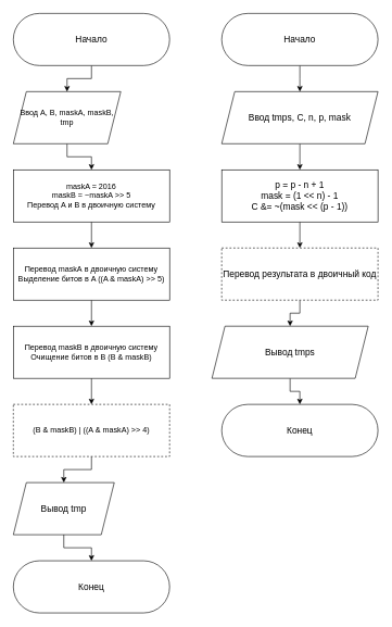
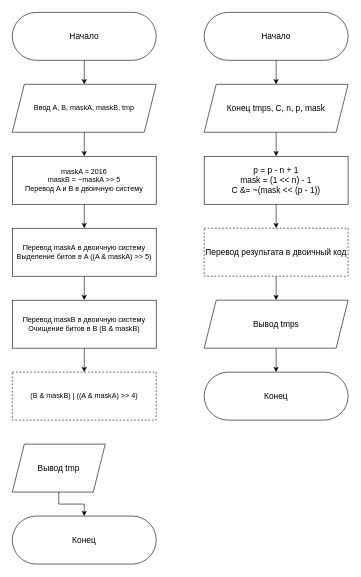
- <mxCell id="5" value="Ввод A, B, maskA, maskB, tmp" style="shape=parallelogram;perimeter=parallelogramPerimeter;whiteSpace=wrap;html=1;fixedSize=1;fontSize=12;" vertex="1" parent="1"><mxGeometry x="20" y="140" width="165" height="80" as="geometry" /></mxCell>
+ <mxCell id="5" value="Ввод A, B, maskA, maskB, tmp" style="shape=parallelogram;perimeter=parallelogramPerimeter;whiteSpace=wrap;html=1;fixedSize=1;fontSize=12;" vertex="1" parent="1"><mxGeometry y="140" width="240" height="80" as="geometry" x="20" /></mxCell>
- <mxCell id="20" value="Ввод tmps, C, n, p, mask" style="shape=parallelogram;perimeter=parallelogramPerimeter;whiteSpace=wrap;html=1;fixedSize=1;fontSize=14;" vertex="1" parent="1"><mxGeometry x="340" y="140" width="240" height="80" as="geometry" /></mxCell>
+ <mxCell id="20" value="Конец tmps, C, n, p, mask" style="shape=parallelogram;perimeter=parallelogramPerimeter;whiteSpace=wrap;html=1;fixedSize=1;fontSize=14;" vertex="1" parent="1"><mxGeometry x="340" y="140" width="240" height="80" as="geometry" /></mxCell>
- <mxCell id="26" value="Вывод tmps" style="shape=parallelogram;perimeter=parallelogramPerimeter;whiteSpace=wrap;html=1;fixedSize=1;fontSize=14;" vertex="1" parent="1"><mxGeometry x="325" y="500" width="240" height="80" as="geometry" /></mxCell>
+ <mxCell id="26" value="Вывод tmps" style="shape=parallelogram;perimeter=parallelogramPerimeter;whiteSpace=wrap;html=1;fixedSize=1;fontSize=14;" vertex="1" parent="1"><mxGeometry x="340" y="500" width="240" height="80" as="geometry" /></mxCell>
- <mxCell id="12" style="edgeStyle=orthogonalEdgeStyle;rounded=0;orthogonalLoop=1;jettySize=auto;html=1;exitX=0.5;exitY=1;exitDx=0;exitDy=0;entryX=0.5;entryY=0;entryDx=0;entryDy=0;fontSize=12;" edge="1" parent="1" source="13" target="15"><mxGeometry relative="1" as="geometry" /></mxCell>
